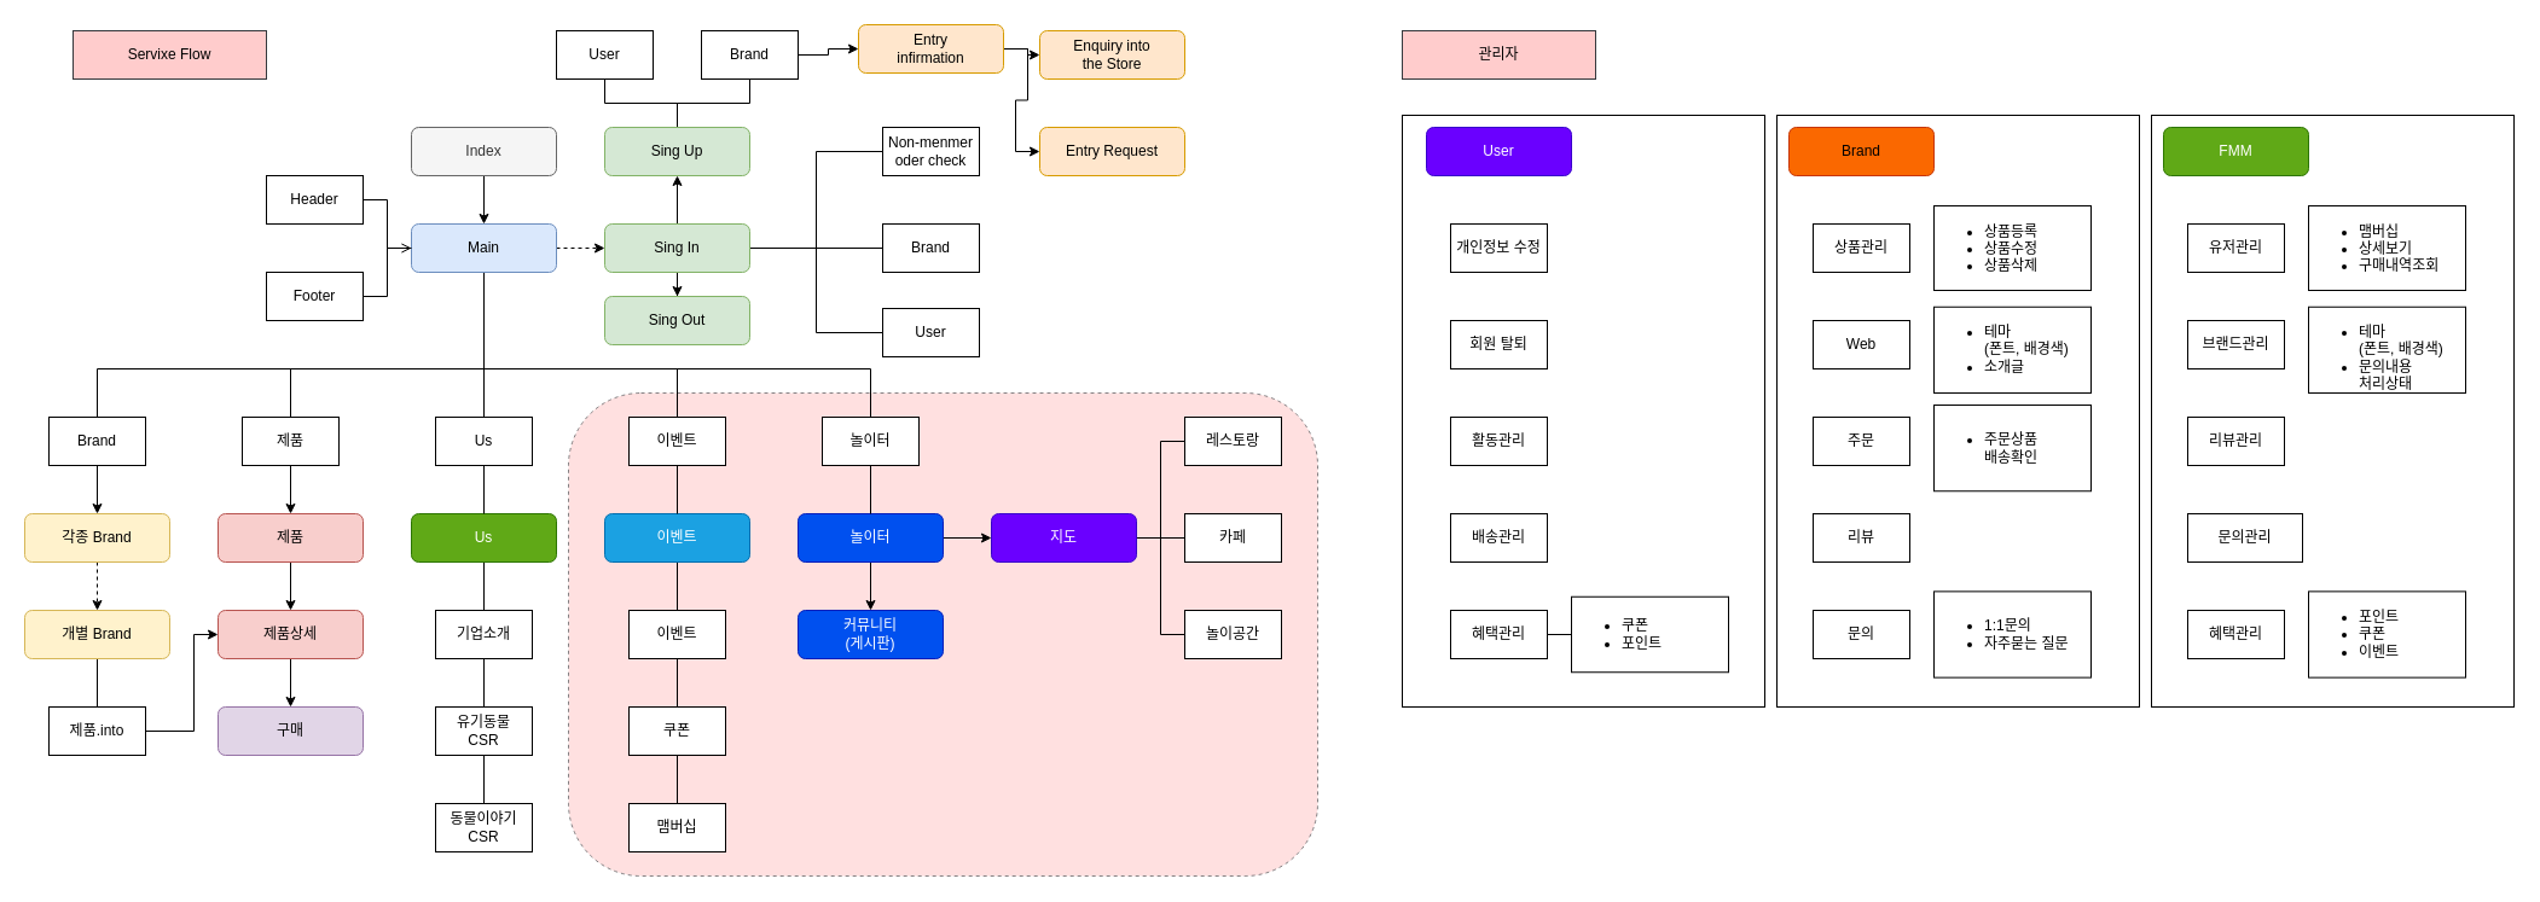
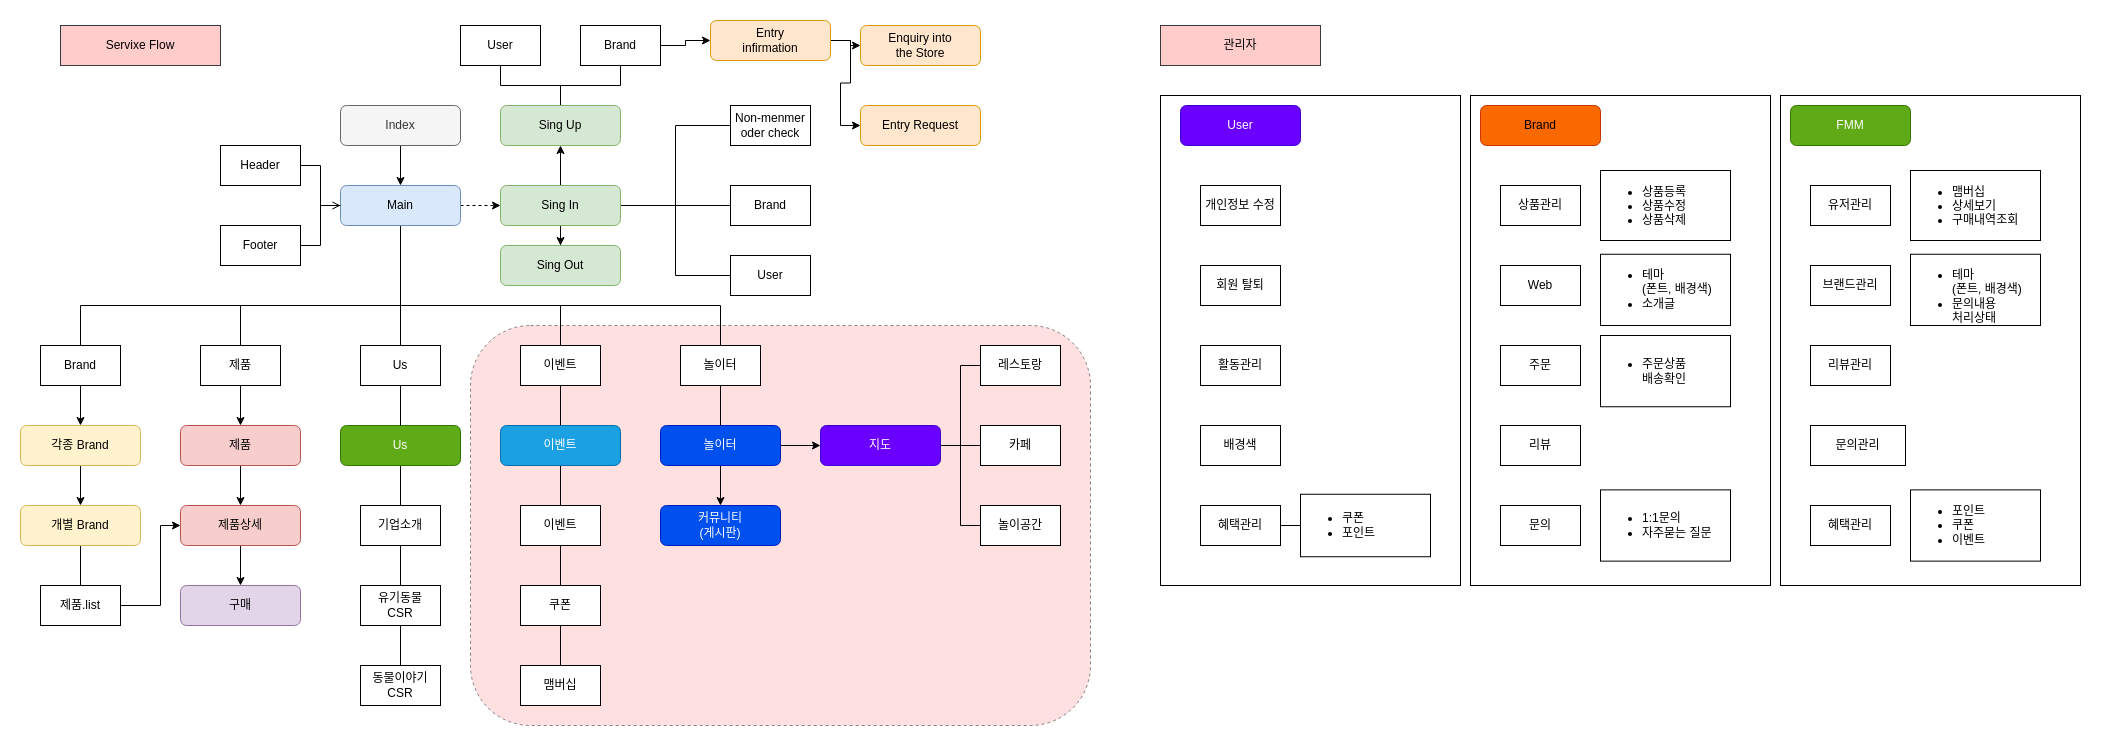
- <mxCell id="94" value="배송관리" style="rounded=0;whiteSpace=wrap;html=1;" vertex="1" parent="1"><mxGeometry x="1200" y="425" width="80" height="40" as="geometry" /></mxCell>
+ <mxCell id="94" value="배경색" style="rounded=0;whiteSpace=wrap;html=1;" vertex="1" parent="1"><mxGeometry x="1200" y="425" width="80" height="40" as="geometry" /></mxCell>
- <mxCell id="40" style="edgeStyle=orthogonalEdgeStyle;rounded=0;orthogonalLoop=1;jettySize=auto;html=1;entryX=0.5;entryY=0;entryDx=0;entryDy=0;dashed=1;" edge="1" parent="1" source="41" target="52"><mxGeometry relative="1" as="geometry" /></mxCell>
+ <mxCell id="40" style="edgeStyle=orthogonalEdgeStyle;rounded=0;orthogonalLoop=1;jettySize=auto;html=1;entryX=0.5;entryY=0;entryDx=0;entryDy=0;" edge="1" parent="1" source="41" target="52"><mxGeometry relative="1" as="geometry" /></mxCell>
- <mxCell id="64" value="제품.into" style="rounded=0;whiteSpace=wrap;html=1;" vertex="1" parent="1"><mxGeometry x="40" y="585" width="80" height="40" as="geometry" /></mxCell>
+ <mxCell id="64" value="제품.list" style="rounded=0;whiteSpace=wrap;html=1;" vertex="1" parent="1"><mxGeometry x="40" y="585" width="80" height="40" as="geometry" /></mxCell>
